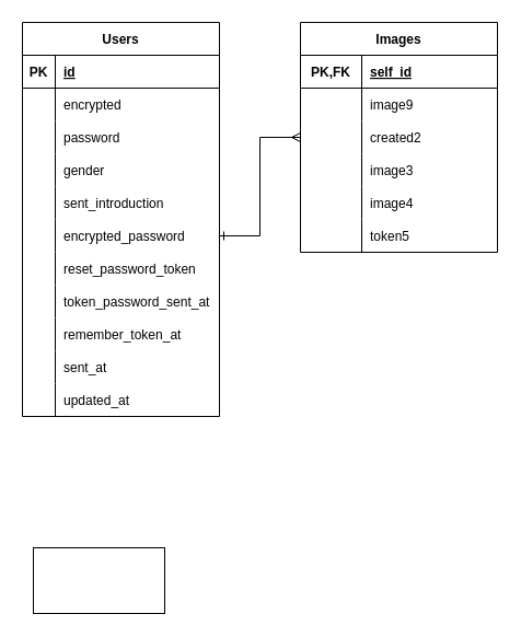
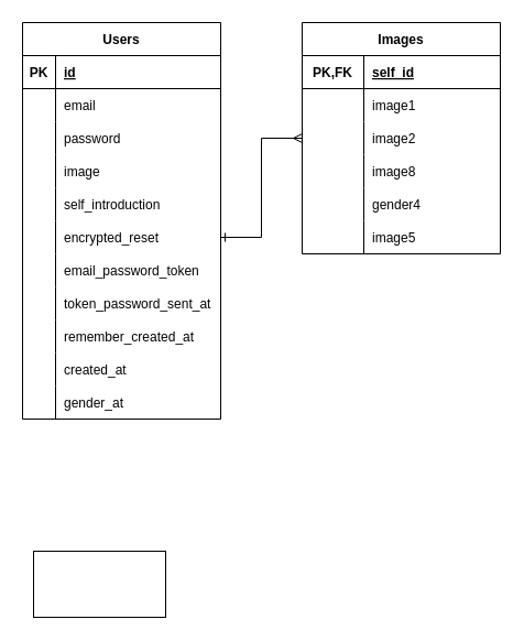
- <mxCell id="9" value="encrypted" style="shape=partialRectangle;connectable=0;fillColor=none;top=0;left=0;bottom=0;right=0;align=left;spacingLeft=6;overflow=hidden;" vertex="1" parent="7"><mxGeometry x="30" width="150" height="30" as="geometry"><mxRectangle width="150" height="30" as="alternateBounds" /></mxGeometry></mxCell>
+ <mxCell id="9" value="email" style="shape=partialRectangle;connectable=0;fillColor=none;top=0;left=0;bottom=0;right=0;align=left;spacingLeft=6;overflow=hidden;" vertex="1" parent="7"><mxGeometry x="30" width="150" height="30" as="geometry"><mxRectangle width="150" height="30" as="alternateBounds" /></mxGeometry></mxCell>
- <mxCell id="43" value="image9" style="shape=partialRectangle;connectable=0;fillColor=none;top=0;left=0;bottom=0;right=0;align=left;spacingLeft=6;overflow=hidden;" vertex="1" parent="41"><mxGeometry x="56" width="124" height="30" as="geometry"><mxRectangle width="124" height="30" as="alternateBounds" /></mxGeometry></mxCell>
+ <mxCell id="43" value="image1" style="shape=partialRectangle;connectable=0;fillColor=none;top=0;left=0;bottom=0;right=0;align=left;spacingLeft=6;overflow=hidden;" vertex="1" parent="41"><mxGeometry x="56" width="124" height="30" as="geometry"><mxRectangle width="124" height="30" as="alternateBounds" /></mxGeometry></mxCell>
- <mxCell id="46" value="created2" style="shape=partialRectangle;connectable=0;fillColor=none;top=0;left=0;bottom=0;right=0;align=left;spacingLeft=6;overflow=hidden;" vertex="1" parent="44"><mxGeometry x="56" width="124" height="30" as="geometry"><mxRectangle width="124" height="30" as="alternateBounds" /></mxGeometry></mxCell>
+ <mxCell id="46" value="image2" style="shape=partialRectangle;connectable=0;fillColor=none;top=0;left=0;bottom=0;right=0;align=left;spacingLeft=6;overflow=hidden;" vertex="1" parent="44"><mxGeometry x="56" width="124" height="30" as="geometry"><mxRectangle width="124" height="30" as="alternateBounds" /></mxGeometry></mxCell>
- <mxCell id="15" value="gender" style="shape=partialRectangle;connectable=0;fillColor=none;top=0;left=0;bottom=0;right=0;align=left;spacingLeft=6;overflow=hidden;" vertex="1" parent="13"><mxGeometry x="30" width="150" height="30" as="geometry"><mxRectangle width="150" height="30" as="alternateBounds" /></mxGeometry></mxCell>
+ <mxCell id="15" value="image" style="shape=partialRectangle;connectable=0;fillColor=none;top=0;left=0;bottom=0;right=0;align=left;spacingLeft=6;overflow=hidden;" vertex="1" parent="13"><mxGeometry x="30" width="150" height="30" as="geometry"><mxRectangle width="150" height="30" as="alternateBounds" /></mxGeometry></mxCell>
- <mxCell id="49" value="image3" style="shape=partialRectangle;connectable=0;fillColor=none;top=0;left=0;bottom=0;right=0;align=left;spacingLeft=6;overflow=hidden;" vertex="1" parent="47"><mxGeometry x="56" width="124" height="30" as="geometry"><mxRectangle width="124" height="30" as="alternateBounds" /></mxGeometry></mxCell>
+ <mxCell id="49" value="image8" style="shape=partialRectangle;connectable=0;fillColor=none;top=0;left=0;bottom=0;right=0;align=left;spacingLeft=6;overflow=hidden;" vertex="1" parent="47"><mxGeometry x="56" width="124" height="30" as="geometry"><mxRectangle width="124" height="30" as="alternateBounds" /></mxGeometry></mxCell>
- <mxCell id="18" value="sent_introduction" style="shape=partialRectangle;connectable=0;fillColor=none;top=0;left=0;bottom=0;right=0;align=left;spacingLeft=6;overflow=hidden;" vertex="1" parent="16"><mxGeometry x="30" width="150" height="30" as="geometry"><mxRectangle width="150" height="30" as="alternateBounds" /></mxGeometry></mxCell>
+ <mxCell id="18" value="self_introduction" style="shape=partialRectangle;connectable=0;fillColor=none;top=0;left=0;bottom=0;right=0;align=left;spacingLeft=6;overflow=hidden;" vertex="1" parent="16"><mxGeometry x="30" width="150" height="30" as="geometry"><mxRectangle width="150" height="30" as="alternateBounds" /></mxGeometry></mxCell>
- <mxCell id="52" value="image4" style="shape=partialRectangle;connectable=0;fillColor=none;top=0;left=0;bottom=0;right=0;align=left;spacingLeft=6;overflow=hidden;" vertex="1" parent="50"><mxGeometry x="56" width="124" height="30" as="geometry"><mxRectangle width="124" height="30" as="alternateBounds" /></mxGeometry></mxCell>
+ <mxCell id="52" value="gender4" style="shape=partialRectangle;connectable=0;fillColor=none;top=0;left=0;bottom=0;right=0;align=left;spacingLeft=6;overflow=hidden;" vertex="1" parent="50"><mxGeometry x="56" width="124" height="30" as="geometry"><mxRectangle width="124" height="30" as="alternateBounds" /></mxGeometry></mxCell>
- <mxCell id="21" value="encrypted_password" style="shape=partialRectangle;connectable=0;fillColor=none;top=0;left=0;bottom=0;right=0;align=left;spacingLeft=6;overflow=hidden;" vertex="1" parent="19"><mxGeometry x="30" width="150" height="30" as="geometry"><mxRectangle width="150" height="30" as="alternateBounds" /></mxGeometry></mxCell>
+ <mxCell id="21" value="encrypted_reset" style="shape=partialRectangle;connectable=0;fillColor=none;top=0;left=0;bottom=0;right=0;align=left;spacingLeft=6;overflow=hidden;" vertex="1" parent="19"><mxGeometry x="30" width="150" height="30" as="geometry"><mxRectangle width="150" height="30" as="alternateBounds" /></mxGeometry></mxCell>
- <mxCell id="55" value="token5" style="shape=partialRectangle;connectable=0;fillColor=none;top=0;left=0;bottom=0;right=0;align=left;spacingLeft=6;overflow=hidden;" vertex="1" parent="53"><mxGeometry x="56" width="124" height="30" as="geometry"><mxRectangle width="124" height="30" as="alternateBounds" /></mxGeometry></mxCell>
+ <mxCell id="55" value="image5" style="shape=partialRectangle;connectable=0;fillColor=none;top=0;left=0;bottom=0;right=0;align=left;spacingLeft=6;overflow=hidden;" vertex="1" parent="53"><mxGeometry x="56" width="124" height="30" as="geometry"><mxRectangle width="124" height="30" as="alternateBounds" /></mxGeometry></mxCell>
- <mxCell id="24" value="reset_password_token" style="shape=partialRectangle;connectable=0;fillColor=none;top=0;left=0;bottom=0;right=0;align=left;spacingLeft=6;overflow=hidden;" vertex="1" parent="22"><mxGeometry x="30" width="150" height="30" as="geometry"><mxRectangle width="150" height="30" as="alternateBounds" /></mxGeometry></mxCell>
+ <mxCell id="24" value="email_password_token" style="shape=partialRectangle;connectable=0;fillColor=none;top=0;left=0;bottom=0;right=0;align=left;spacingLeft=6;overflow=hidden;" vertex="1" parent="22"><mxGeometry x="30" width="150" height="30" as="geometry"><mxRectangle width="150" height="30" as="alternateBounds" /></mxGeometry></mxCell>
- <mxCell id="30" value="remember_token_at" style="shape=partialRectangle;connectable=0;fillColor=none;top=0;left=0;bottom=0;right=0;align=left;spacingLeft=6;overflow=hidden;" vertex="1" parent="28"><mxGeometry x="30" width="150" height="30" as="geometry"><mxRectangle width="150" height="30" as="alternateBounds" /></mxGeometry></mxCell>
+ <mxCell id="30" value="remember_created_at" style="shape=partialRectangle;connectable=0;fillColor=none;top=0;left=0;bottom=0;right=0;align=left;spacingLeft=6;overflow=hidden;" vertex="1" parent="28"><mxGeometry x="30" width="150" height="30" as="geometry"><mxRectangle width="150" height="30" as="alternateBounds" /></mxGeometry></mxCell>
- <mxCell id="33" value="sent_at" style="shape=partialRectangle;connectable=0;fillColor=none;top=0;left=0;bottom=0;right=0;align=left;spacingLeft=6;overflow=hidden;" vertex="1" parent="31"><mxGeometry x="30" width="150" height="30" as="geometry"><mxRectangle width="150" height="30" as="alternateBounds" /></mxGeometry></mxCell>
+ <mxCell id="33" value="created_at" style="shape=partialRectangle;connectable=0;fillColor=none;top=0;left=0;bottom=0;right=0;align=left;spacingLeft=6;overflow=hidden;" vertex="1" parent="31"><mxGeometry x="30" width="150" height="30" as="geometry"><mxRectangle width="150" height="30" as="alternateBounds" /></mxGeometry></mxCell>
- <mxCell id="36" value="updated_at" style="shape=partialRectangle;connectable=0;fillColor=none;top=0;left=0;bottom=0;right=0;align=left;spacingLeft=6;overflow=hidden;" vertex="1" parent="34"><mxGeometry x="30" width="150" height="30" as="geometry"><mxRectangle width="150" height="30" as="alternateBounds" /></mxGeometry></mxCell>
+ <mxCell id="36" value="gender_at" style="shape=partialRectangle;connectable=0;fillColor=none;top=0;left=0;bottom=0;right=0;align=left;spacingLeft=6;overflow=hidden;" vertex="1" parent="34"><mxGeometry x="30" width="150" height="30" as="geometry"><mxRectangle width="150" height="30" as="alternateBounds" /></mxGeometry></mxCell>
